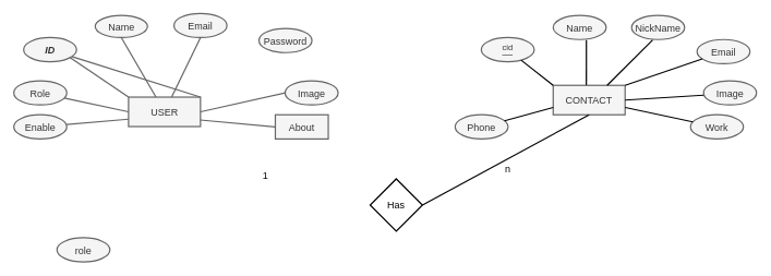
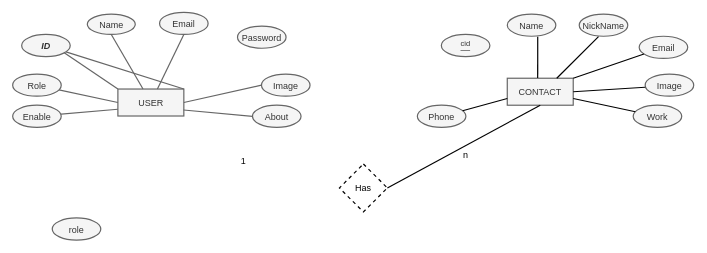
- <mxCell id="33" value="" style="endArrow=none;html=1;rounded=0;shadow=0;sketch=0;strokeWidth=2;fontSize=15;verticalAlign=middle;exitX=0;exitY=0;exitDx=0;exitDy=0;" edge="1" parent="1" source="28" target="22"><mxGeometry width="50" height="50" relative="1" as="geometry"><mxPoint x="845" y="123" as="sourcePoint" /><mxPoint x="1005" y="73" as="targetPoint" /></mxGeometry></mxCell>
- <mxCell id="20" value="&lt;font style=&quot;font-size: 15px;&quot;&gt;About&lt;/font&gt;" style="whiteSpace=wrap;html=1;fontSize=15;labelBackgroundColor=none;labelBorderColor=none;verticalAlign=middle;strokeWidth=2;shadow=0;sketch=0;fillColor=#f5f5f5;fontColor=#333333;strokeColor=#666666;rounded=0;" vertex="1" parent="1"><mxGeometry x="420" y="175" width="81" height="37" as="geometry" /></mxCell>
+ <mxCell id="20" value="&lt;font style=&quot;font-size: 15px;&quot;&gt;About&lt;/font&gt;" style="ellipse;whiteSpace=wrap;html=1;fontSize=15;labelBackgroundColor=none;labelBorderColor=none;verticalAlign=middle;strokeWidth=2;shadow=0;sketch=0;fillColor=#f5f5f5;fontColor=#333333;strokeColor=#666666;" vertex="1" parent="1"><mxGeometry x="420" y="175" width="81" height="37" as="geometry" /></mxCell>
- <mxCell id="36" value="Has" style="rhombus;whiteSpace=wrap;html=1;shadow=0;labelBackgroundColor=none;labelBorderColor=none;strokeWidth=2;fontSize=15;" vertex="1" parent="1"><mxGeometry x="565" y="273" width="80" height="80" as="geometry" /></mxCell>
+ <mxCell id="36" value="Has" style="rhombus;whiteSpace=wrap;html=1;shadow=0;labelBackgroundColor=none;labelBorderColor=none;strokeWidth=2;fontSize=15;dashed=1;" vertex="1" parent="1"><mxGeometry x="565" y="273" width="80" height="80" as="geometry" /></mxCell>
